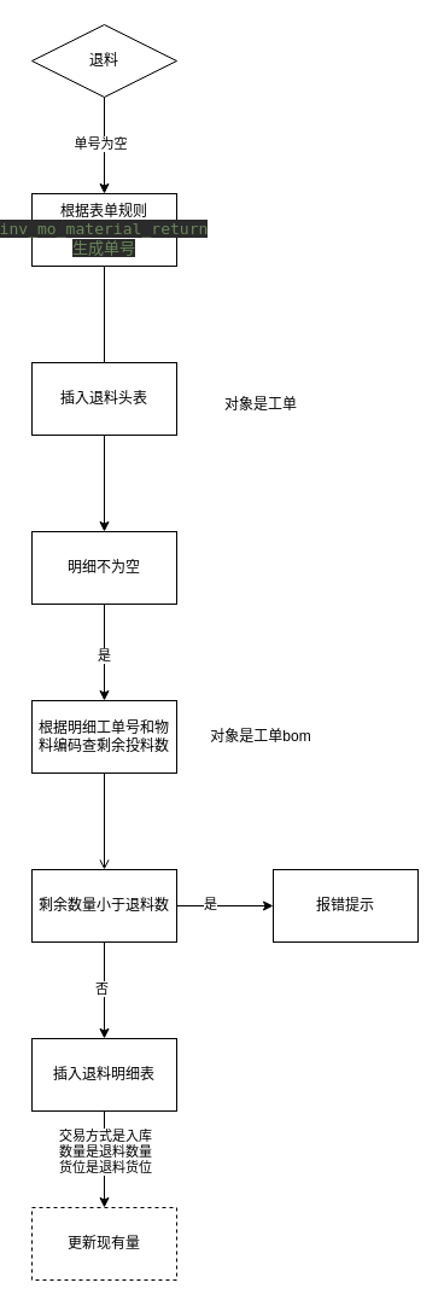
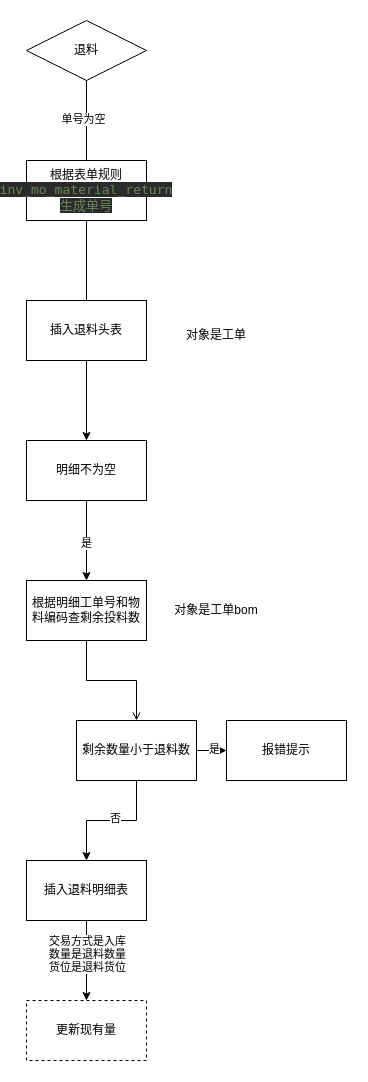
- <mxCell id="2" value="" style="edgeStyle=orthogonalEdgeStyle;rounded=0;orthogonalLoop=1;jettySize=auto;html=1;" edge="1" parent="1" source="4" target="6"><mxGeometry relative="1" as="geometry" /></mxCell>
+ <mxCell id="2" value="" style="edgeStyle=orthogonalEdgeStyle;rounded=0;orthogonalLoop=1;jettySize=auto;html=1;endArrow=none;" edge="1" parent="1" source="4" target="6"><mxGeometry relative="1" as="geometry" /></mxCell>
- <mxCell id="20" value="剩余数量小于退料数" style="whiteSpace=wrap;html=1;rounded=0;" vertex="1" parent="1"><mxGeometry x="20" y="720" width="120" height="60" as="geometry" /></mxCell>
+ <mxCell id="20" value="剩余数量小于退料数" style="whiteSpace=wrap;html=1;rounded=0;" vertex="1" parent="1"><mxGeometry x="70" y="720" width="120" height="60" as="geometry" /></mxCell>
